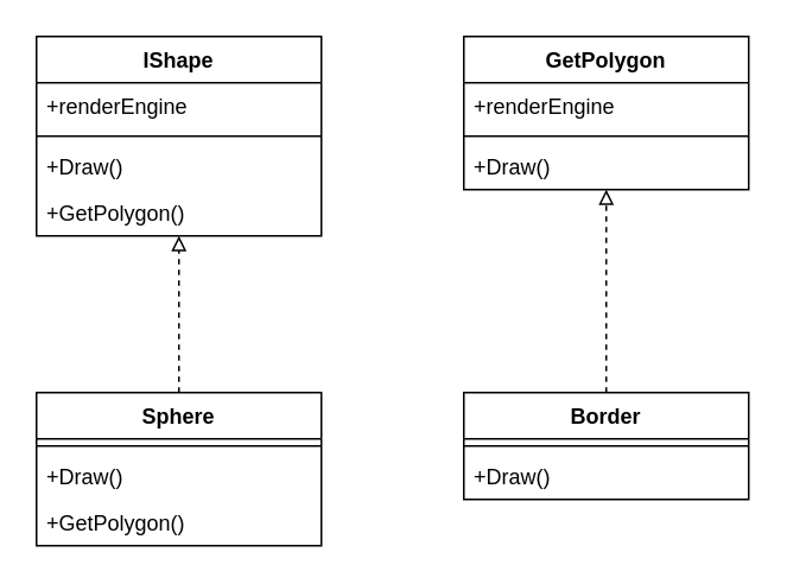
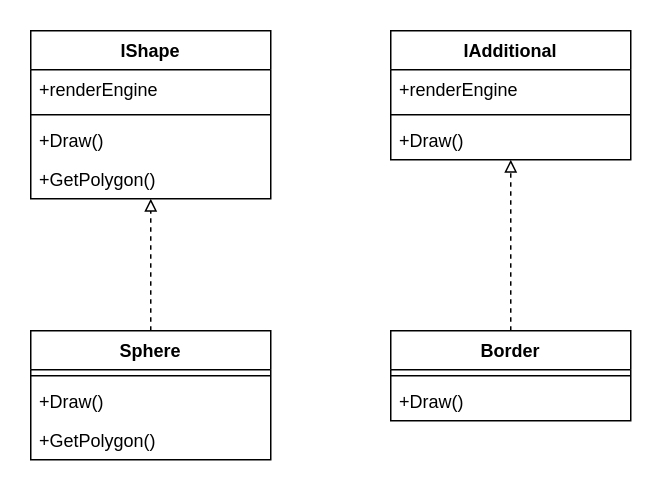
- <mxCell id="12" value="GetPolygon" style="swimlane;fontStyle=1;align=center;verticalAlign=top;childLayout=stackLayout;horizontal=1;startSize=26;horizontalStack=0;resizeParent=1;resizeParentMax=0;resizeLast=0;collapsible=1;marginBottom=0;whiteSpace=wrap;html=1;" vertex="1" parent="1"><mxGeometry x="260" y="20" width="160" height="86" as="geometry" /></mxCell>
+ <mxCell id="12" value="IAdditional" style="swimlane;fontStyle=1;align=center;verticalAlign=top;childLayout=stackLayout;horizontal=1;startSize=26;horizontalStack=0;resizeParent=1;resizeParentMax=0;resizeLast=0;collapsible=1;marginBottom=0;whiteSpace=wrap;html=1;" vertex="1" parent="1"><mxGeometry x="260" y="20" width="160" height="86" as="geometry" /></mxCell>
